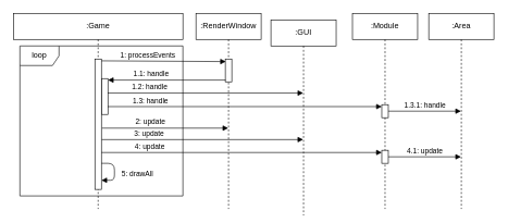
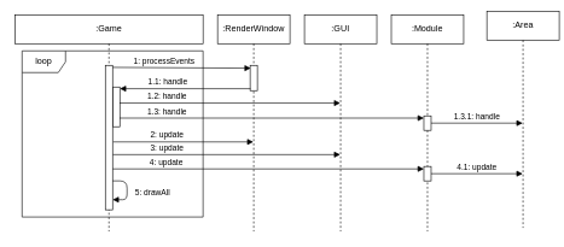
- <mxCell id="19" value=":Area" style="shape=umlLifeline;perimeter=lifelinePerimeter;whiteSpace=wrap;html=1;container=1;collapsible=0;recursiveResize=0;outlineConnect=0;" vertex="1" parent="1"><mxGeometry x="657" y="20" width="100" height="300" as="geometry" /></mxCell>
+ <mxCell id="19" value=":Area" style="shape=umlLifeline;perimeter=lifelinePerimeter;whiteSpace=wrap;html=1;container=1;collapsible=0;recursiveResize=0;outlineConnect=0;" vertex="1" parent="1"><mxGeometry x="672" y="15" width="100" height="300" as="geometry" /></mxCell>
- <mxCell id="9" value=":GUI" style="shape=umlLifeline;perimeter=lifelinePerimeter;whiteSpace=wrap;html=1;container=1;collapsible=0;recursiveResize=0;outlineConnect=0;" vertex="1" parent="1"><mxGeometry x="415" y="30" width="100" height="300" as="geometry" /></mxCell>
+ <mxCell id="9" value=":GUI" style="shape=umlLifeline;perimeter=lifelinePerimeter;whiteSpace=wrap;html=1;container=1;collapsible=0;recursiveResize=0;outlineConnect=0;" vertex="1" parent="1"><mxGeometry x="420" y="20" width="100" height="300" as="geometry" /></mxCell>
